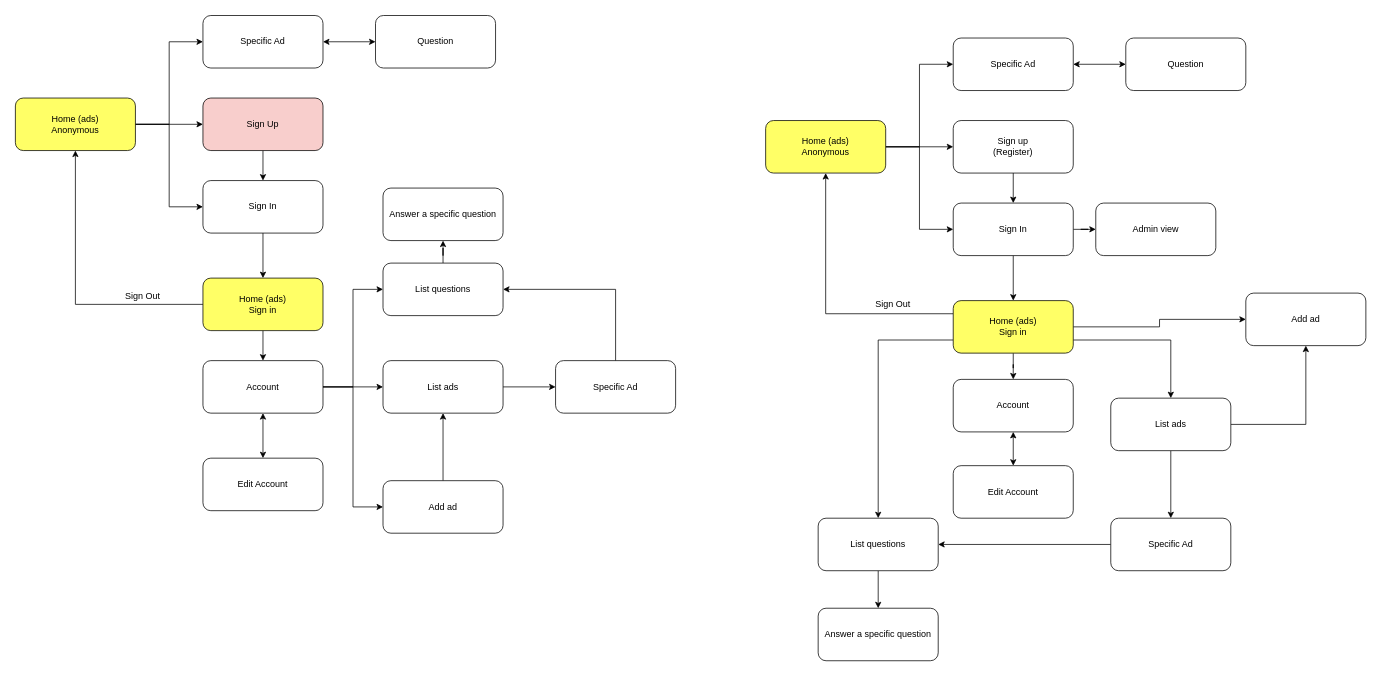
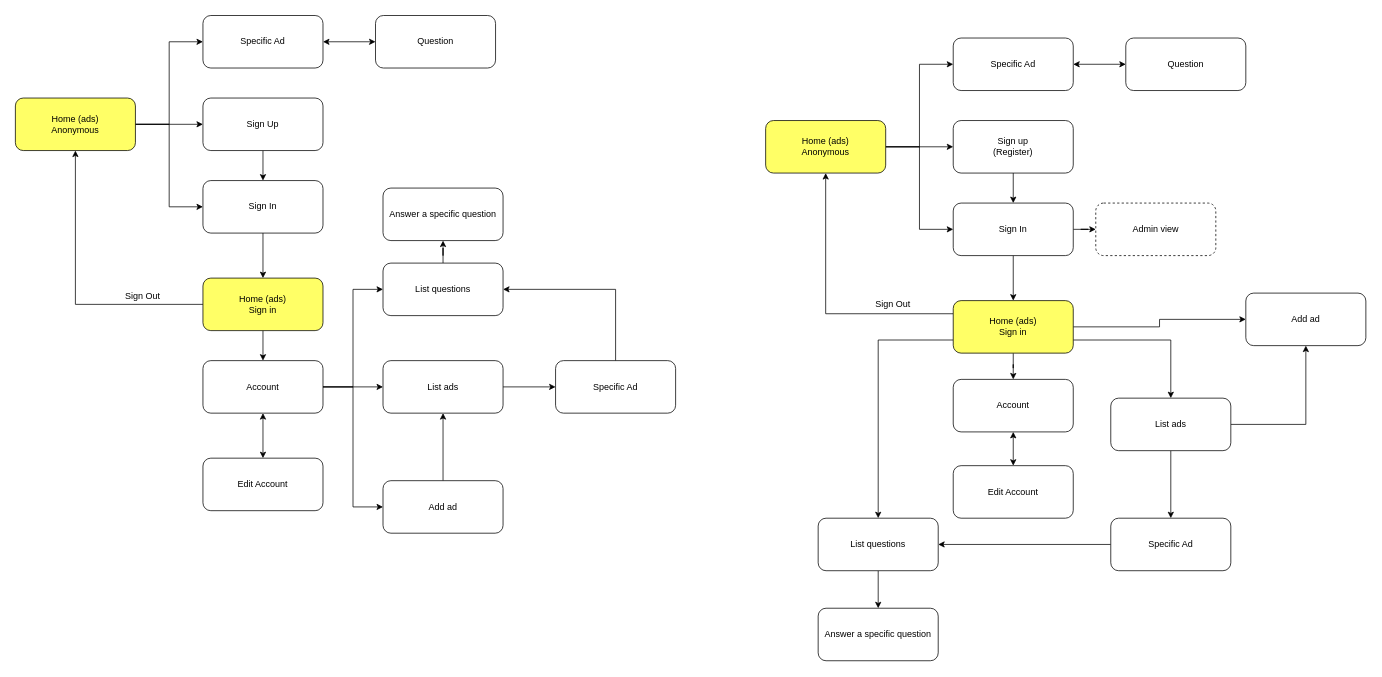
- <mxCell id="7" value="Sign Up" style="rounded=1;whiteSpace=wrap;html=1;fillColor=#f8cecc;" parent="1" vertex="1"><mxGeometry x="270" y="130" width="160" height="70" as="geometry" /></mxCell>
+ <mxCell id="7" value="Sign Up" style="rounded=1;whiteSpace=wrap;html=1;" parent="1" vertex="1"><mxGeometry x="270" y="130" width="160" height="70" as="geometry" /></mxCell>
- <mxCell id="63" value="Admin view" style="rounded=1;whiteSpace=wrap;html=1;" parent="1" vertex="1"><mxGeometry x="1460" y="270" width="160" height="70" as="geometry" /></mxCell>
+ <mxCell id="63" value="Admin view" style="rounded=1;whiteSpace=wrap;html=1;dashed=1;" parent="1" vertex="1"><mxGeometry x="1460" y="270" width="160" height="70" as="geometry" /></mxCell>
